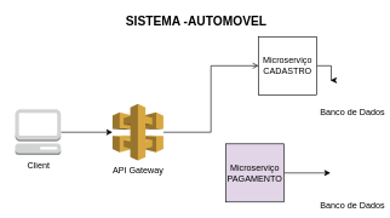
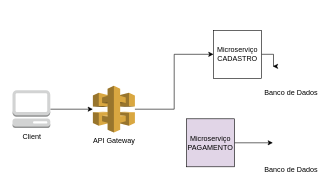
- <mxCell id="12" value="&lt;b&gt;&lt;font style=&quot;font-size: 17px&quot;&gt;SISTEMA -AUTOMOVEL&lt;/font&gt;&lt;/b&gt;" style="text;html=1;align=center;verticalAlign=middle;resizable=0;points=[];autosize=1;" vertex="1" parent="1"><mxGeometry x="164" y="20" width="210" height="20" as="geometry" /></mxCell>
- <mxCell id="2" style="edgeStyle=orthogonalEdgeStyle;rounded=0;orthogonalLoop=1;jettySize=auto;html=1;entryX=0;entryY=0.5;entryDx=0;entryDy=0;endArrow=open;" edge="1" parent="1" source="3" target="7"><mxGeometry relative="1" as="geometry" /></mxCell>
+ <mxCell id="2" style="edgeStyle=orthogonalEdgeStyle;rounded=0;orthogonalLoop=1;jettySize=auto;html=1;entryX=0;entryY=0.5;entryDx=0;entryDy=0;" edge="1" parent="1" source="3" target="7"><mxGeometry relative="1" as="geometry" /></mxCell>
